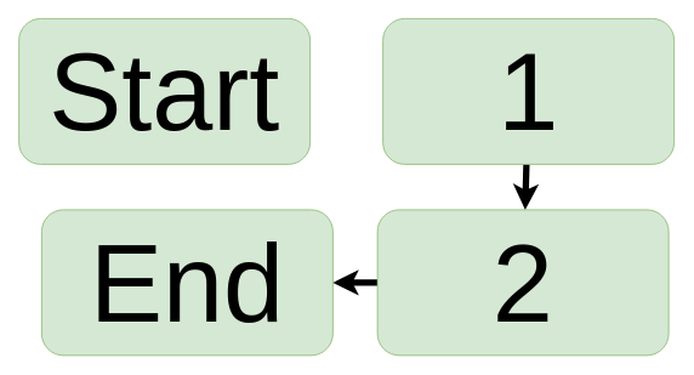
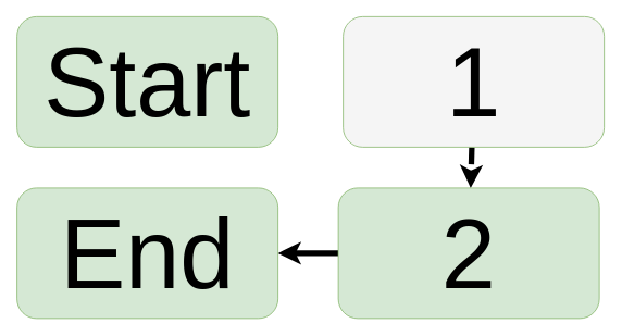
- <mxCell id="4" value="&lt;font style=&quot;font-size: 120px&quot;&gt;1&lt;/font&gt;" style="rounded=1;whiteSpace=wrap;html=1;fillColor=#d5e8d4;strokeColor=#82b366;" parent="1" vertex="1"><mxGeometry x="420" y="20" width="320" height="160" as="geometry" /></mxCell>
+ <mxCell id="4" value="&lt;font style=&quot;font-size: 120px&quot;&gt;1&lt;/font&gt;" style="rounded=1;whiteSpace=wrap;html=1;fillColor=#f5f5f5;strokeColor=#82b366;" parent="1" vertex="1"><mxGeometry x="420" y="20" width="320" height="160" as="geometry" /></mxCell>
- <mxCell id="3" value="" style="edgeStyle=none;html=1;fontSize=120;strokeWidth=7;" parent="1" source="4" target="6" edge="1"><mxGeometry relative="1" as="geometry" /></mxCell>
+ <mxCell id="3" value="" style="edgeStyle=none;html=1;fontSize=120;strokeWidth=7;dashed=1;" parent="1" source="4" target="6" edge="1"><mxGeometry relative="1" as="geometry" /></mxCell>
- <mxCell id="7" value="&lt;span style=&quot;font-size: 120px&quot;&gt;End&lt;/span&gt;" style="rounded=1;whiteSpace=wrap;html=1;fillColor=#d5e8d4;strokeColor=#82b366;" parent="1" vertex="1"><mxGeometry x="45" y="230" width="320" height="160" as="geometry" /></mxCell>
+ <mxCell id="7" value="&lt;span style=&quot;font-size: 120px&quot;&gt;End&lt;/span&gt;" style="rounded=1;whiteSpace=wrap;html=1;fillColor=#d5e8d4;strokeColor=#82b366;" parent="1" vertex="1"><mxGeometry x="20" y="230" width="320" height="160" as="geometry" /></mxCell>
